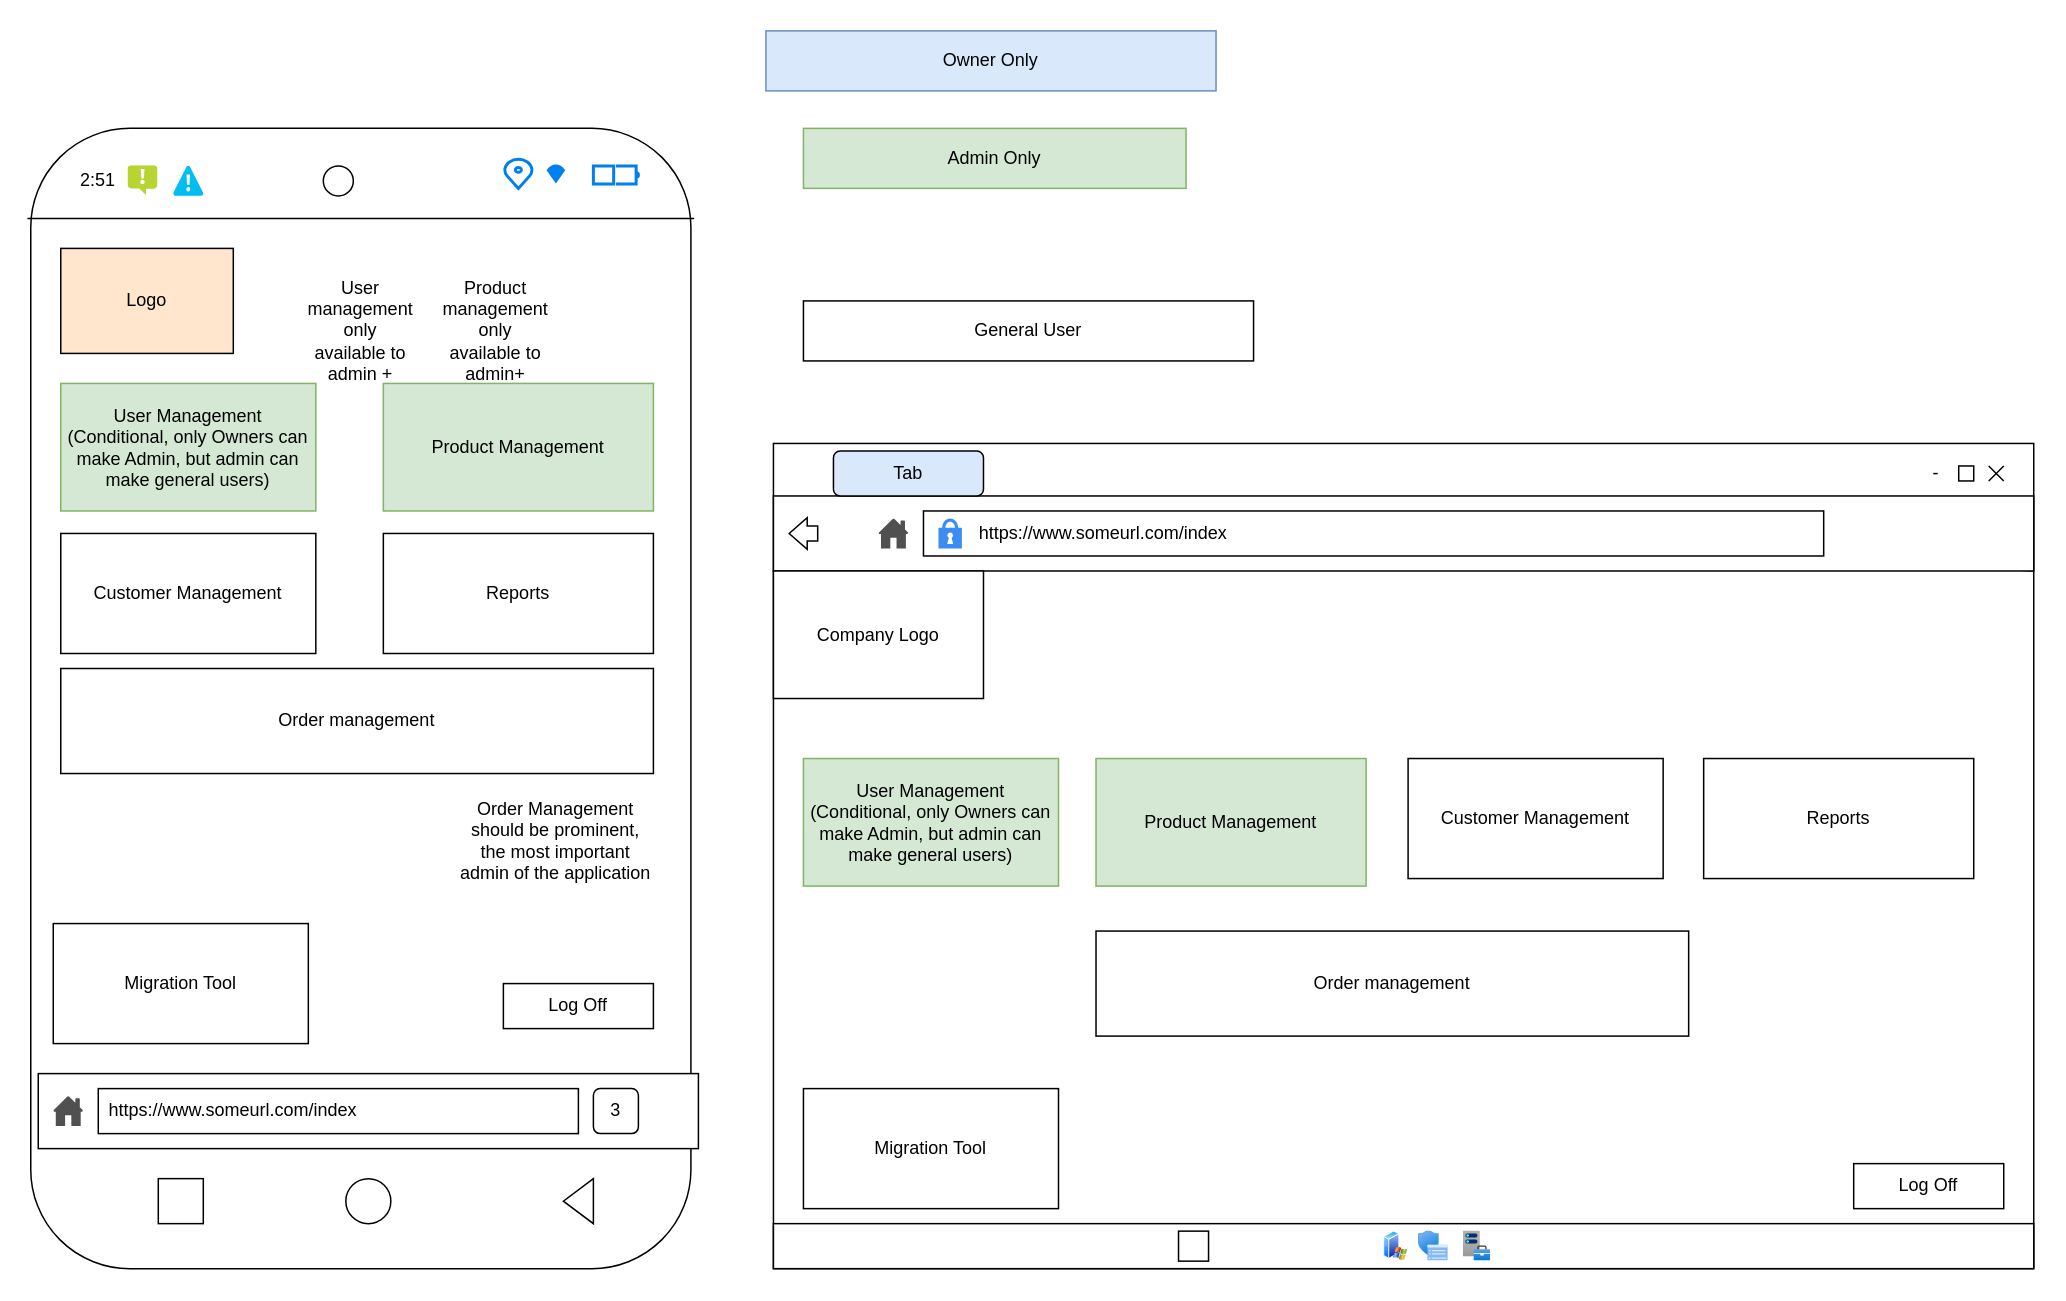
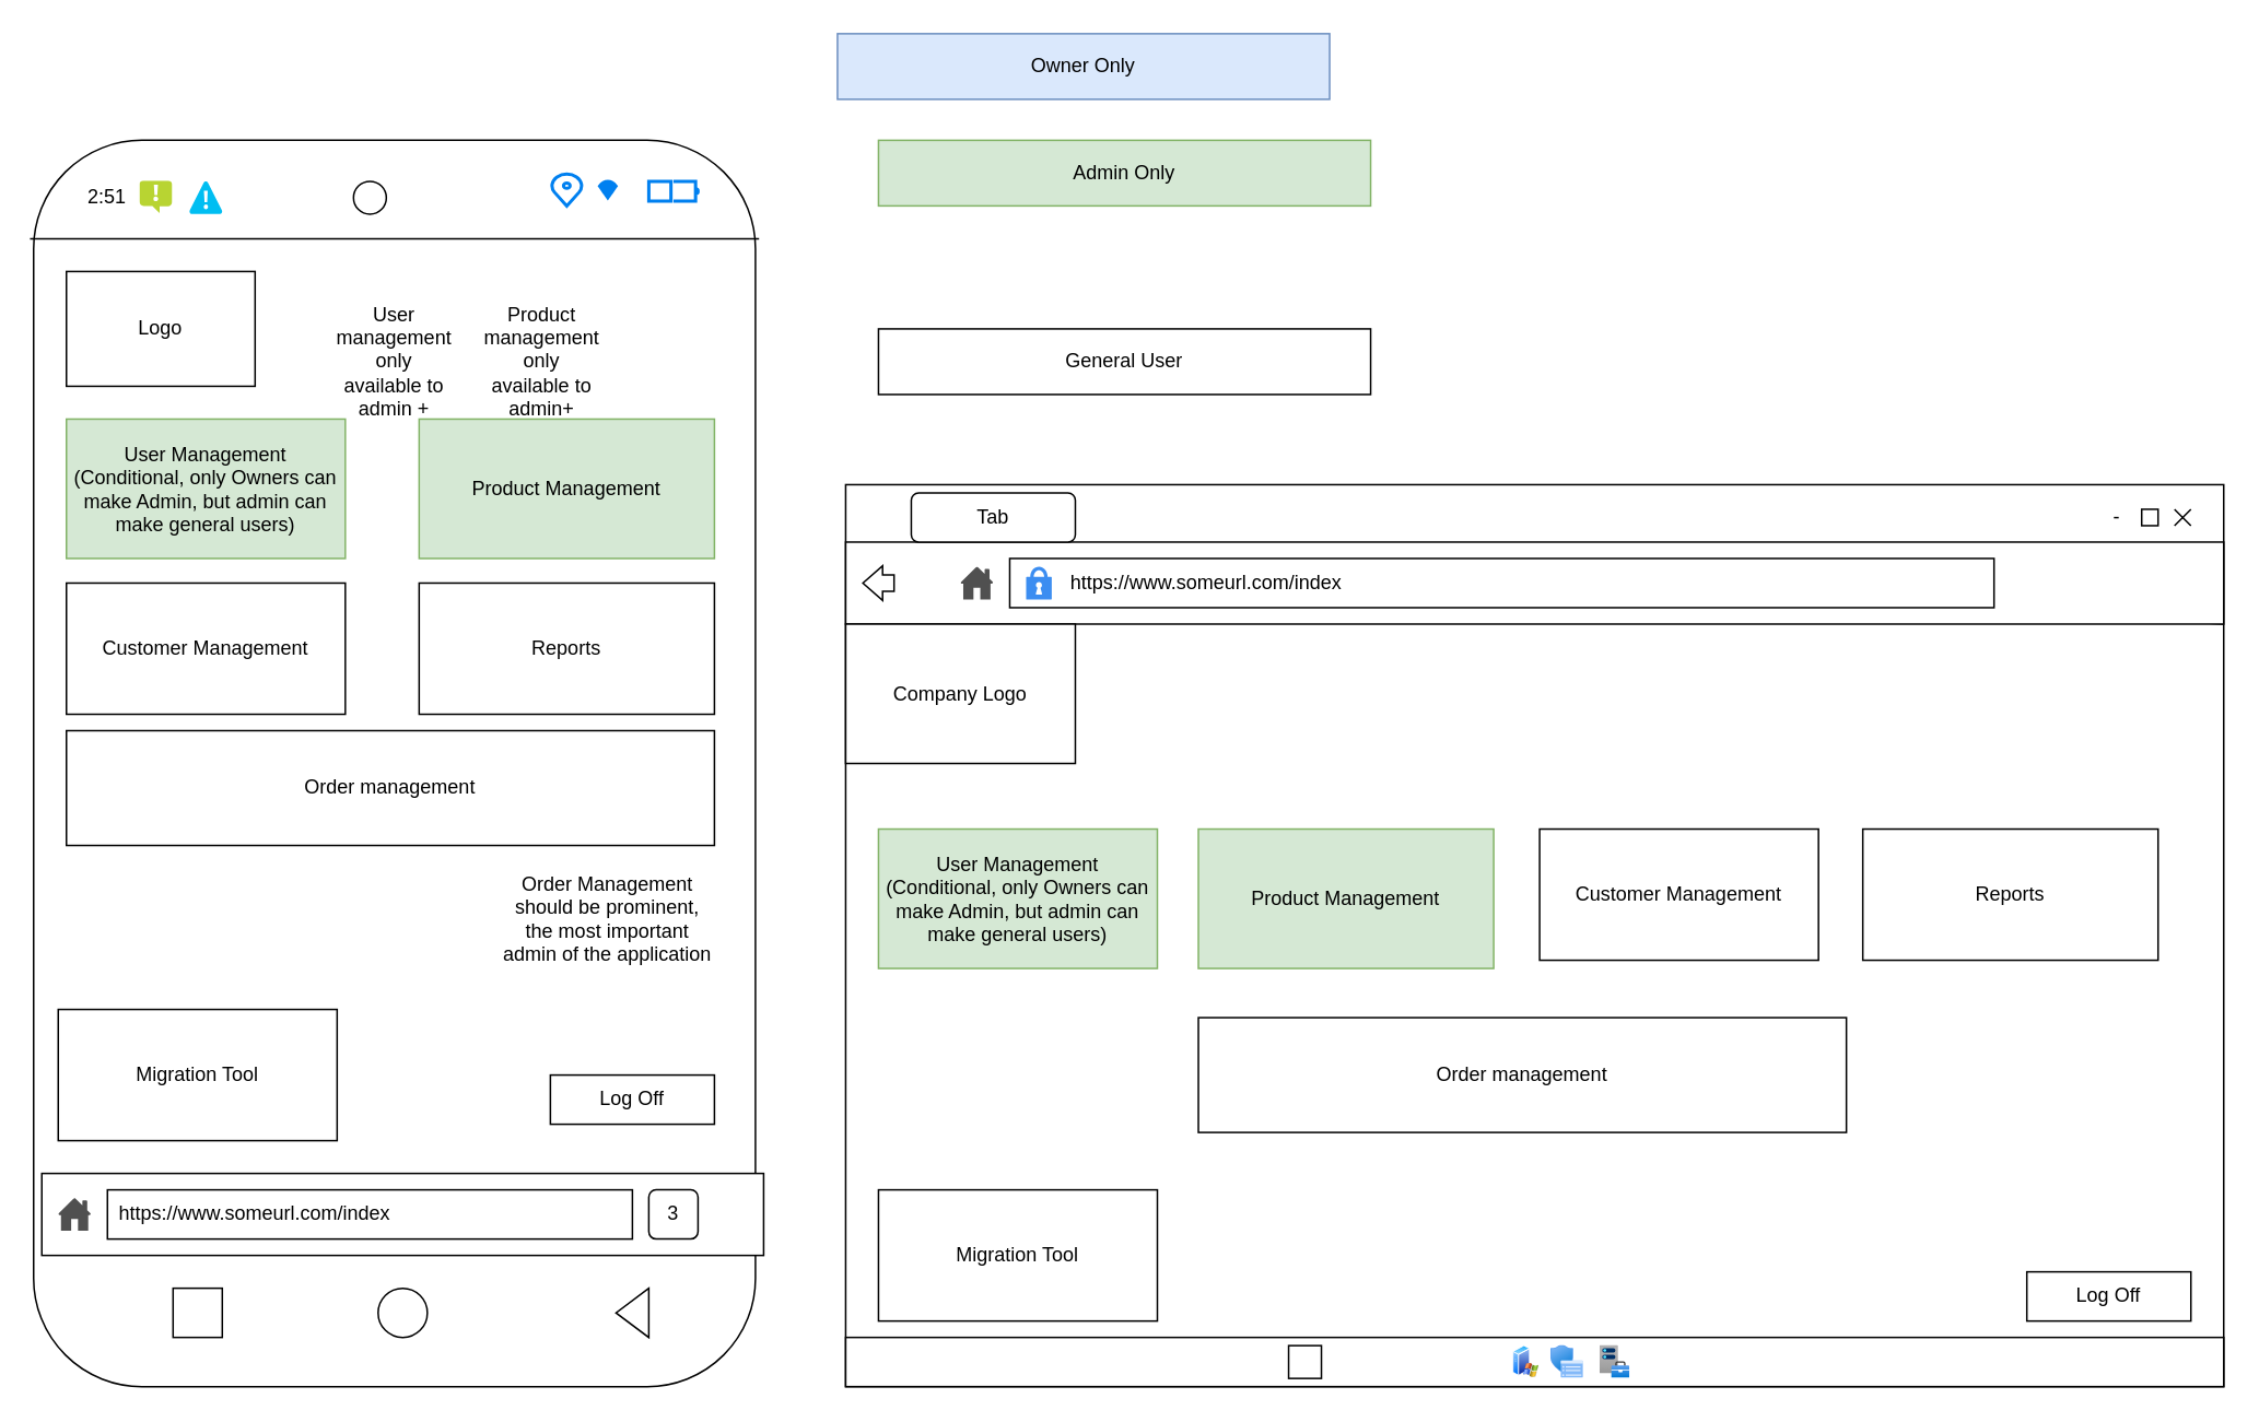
- <mxCell id="43" value="Admin Only" style="rounded=0;whiteSpace=wrap;html=1;fillColor=#d5e8d4;strokeColor=#82b366;" parent="1" vertex="1"><mxGeometry x="535" y="85" width="255" height="40" as="geometry" /></mxCell>
+ <mxCell id="43" value="Admin Only" style="rounded=0;whiteSpace=wrap;html=1;fillColor=#d5e8d4;strokeColor=#82b366;" parent="1" vertex="1"><mxGeometry x="535" y="85" width="300" height="40" as="geometry" /></mxCell>
- <mxCell id="22" value="Logo" style="rounded=0;whiteSpace=wrap;html=1;fillColor=#ffe6cc;" parent="1" vertex="1"><mxGeometry x="40" y="165" width="115" height="70" as="geometry" /></mxCell>
+ <mxCell id="22" value="Logo" style="rounded=0;whiteSpace=wrap;html=1;" parent="1" vertex="1"><mxGeometry x="40" y="165" width="115" height="70" as="geometry" /></mxCell>
- <mxCell id="32" value="Tab" style="rounded=1;whiteSpace=wrap;html=1;fillColor=#dae8fc;" parent="1" vertex="1"><mxGeometry x="555" y="300" width="100" height="30" as="geometry" /></mxCell>
+ <mxCell id="32" value="Tab" style="rounded=1;whiteSpace=wrap;html=1;" parent="1" vertex="1"><mxGeometry x="555" y="300" width="100" height="30" as="geometry" /></mxCell>
